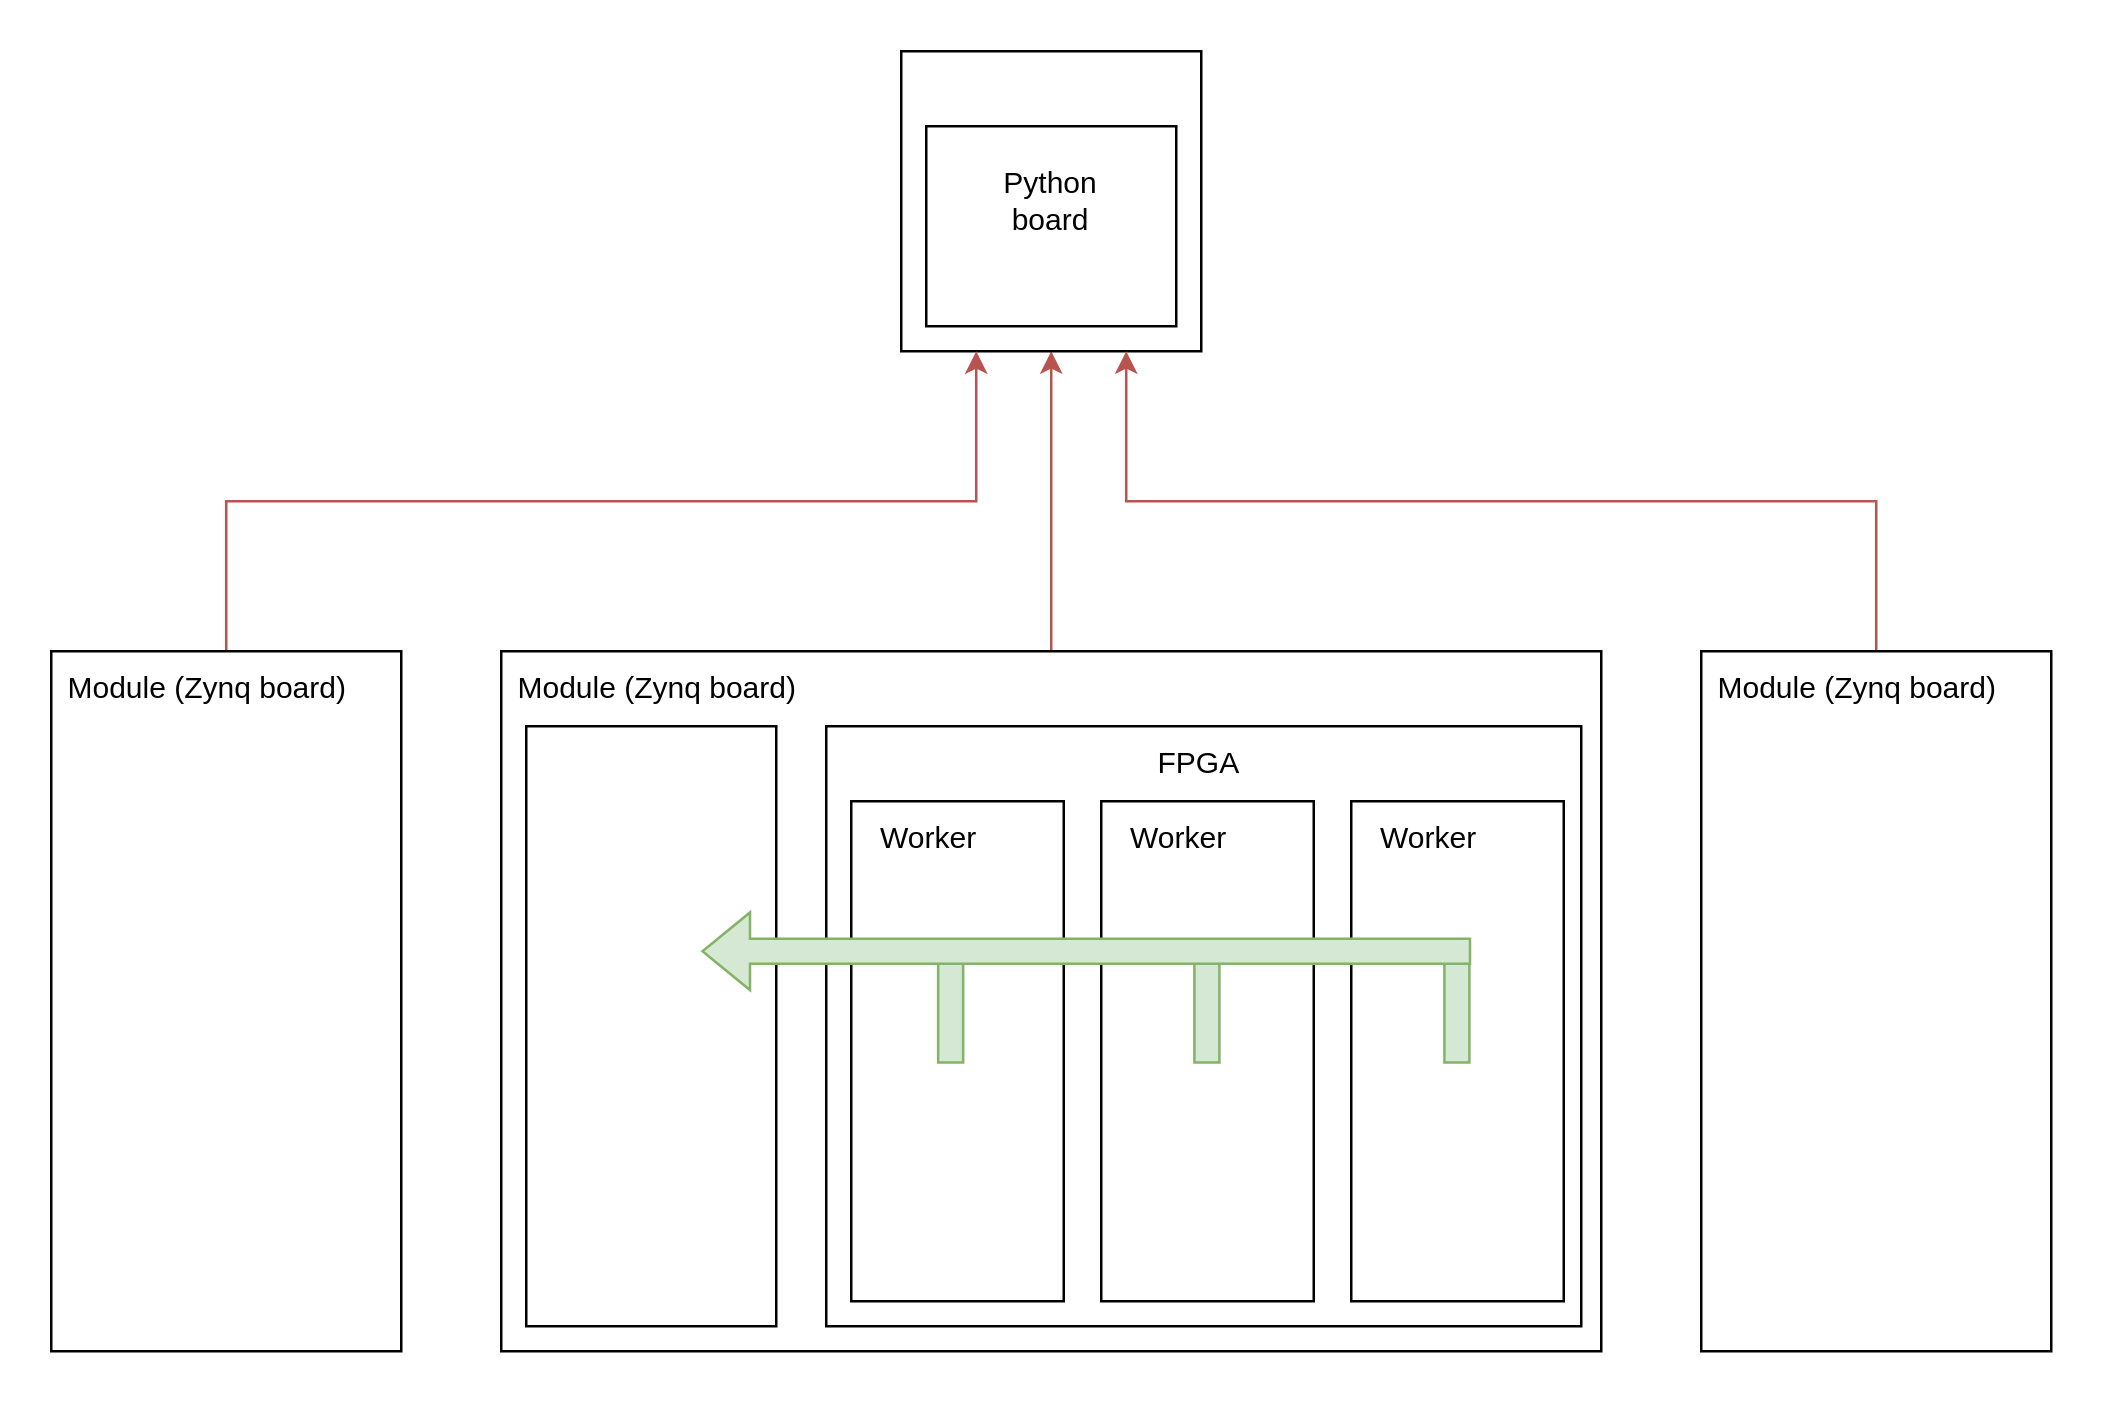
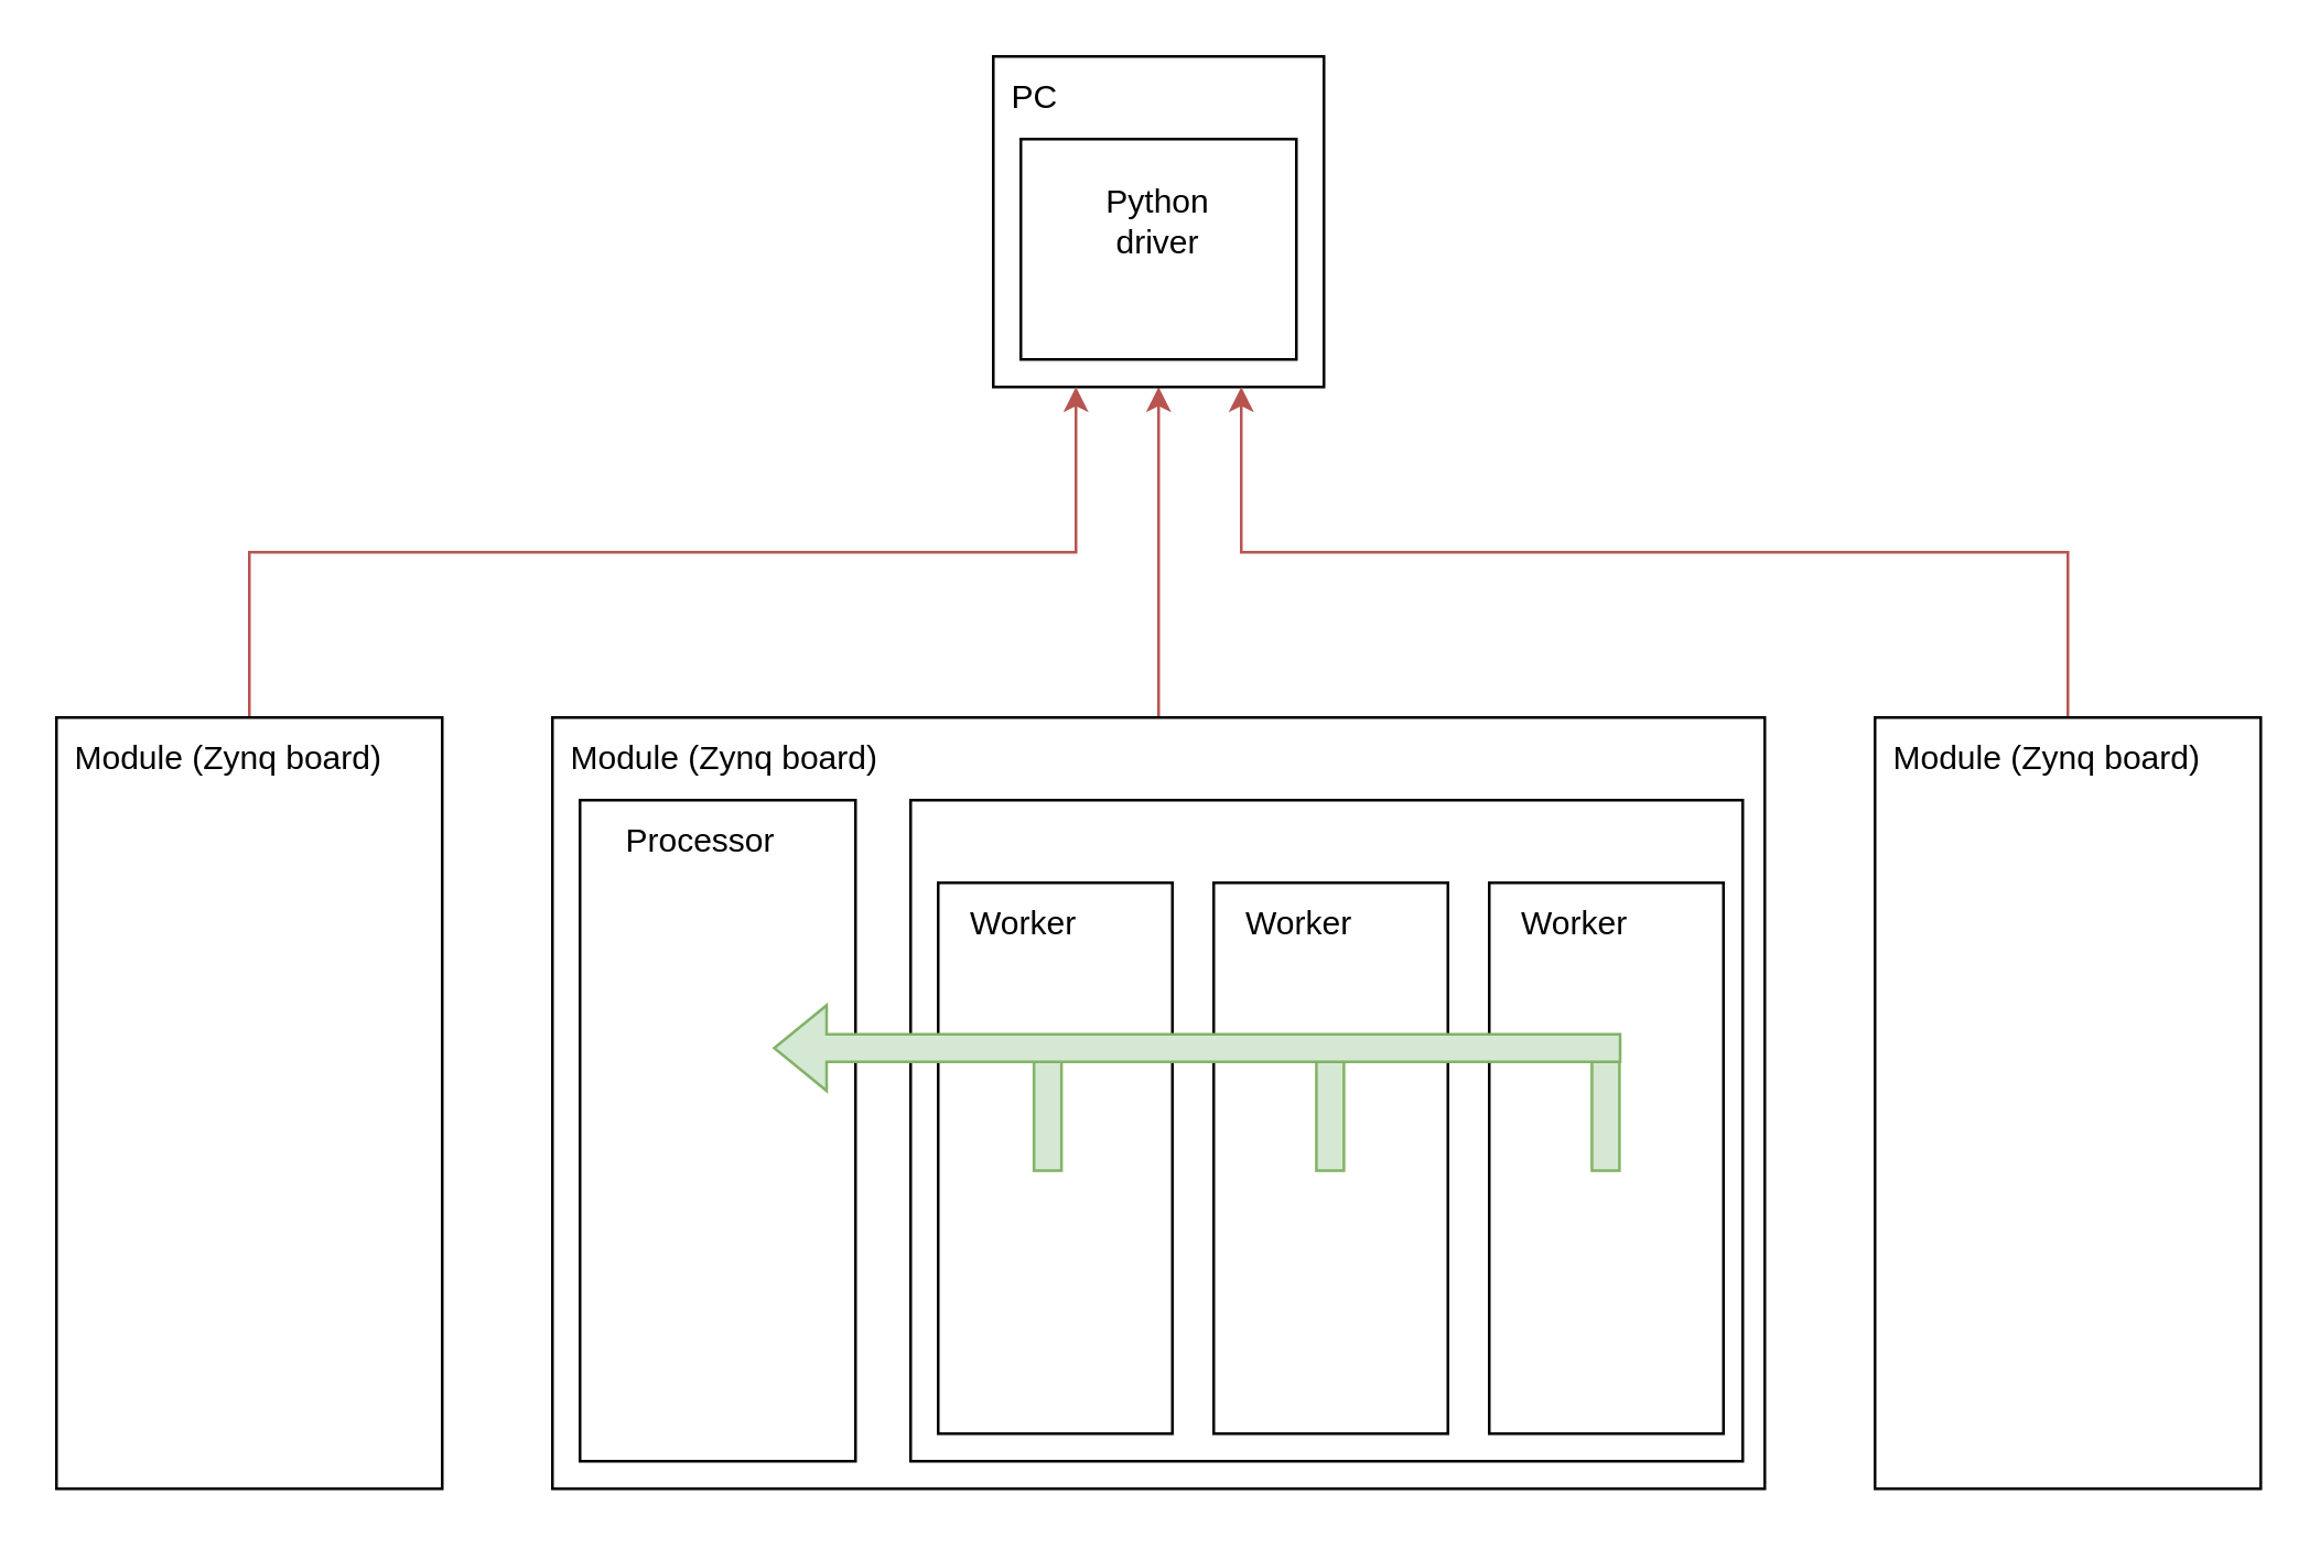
+ <mxCell id="16" value="PC" style="text;html=1;align=left;verticalAlign=middle;whiteSpace=wrap;rounded=0;" vertex="1" parent="1"><mxGeometry x="365" y="20" width="30" height="30" as="geometry" /></mxCell>
- <mxCell id="18" value="&lt;div align=&quot;center&quot;&gt;Python board&lt;/div&gt;" style="text;html=1;align=center;verticalAlign=middle;whiteSpace=wrap;rounded=0;" vertex="1" parent="1"><mxGeometry x="405" y="65" width="30" height="30" as="geometry" /></mxCell>
+ <mxCell id="18" value="&lt;div align=&quot;center&quot;&gt;Python driver&lt;/div&gt;" style="text;html=1;align=center;verticalAlign=middle;whiteSpace=wrap;rounded=0;" vertex="1" parent="1"><mxGeometry x="405" y="65" width="30" height="30" as="geometry" /></mxCell>
+ <mxCell id="8" value="Processor" style="text;html=1;align=left;verticalAlign=middle;whiteSpace=wrap;rounded=0;" vertex="1" parent="1"><mxGeometry x="225" y="290" width="65" height="30" as="geometry" /></mxCell>
- <mxCell id="15" value="FPGA" style="text;html=1;align=left;verticalAlign=middle;whiteSpace=wrap;rounded=0;" vertex="1" parent="1"><mxGeometry x="461" y="290" width="40" height="30" as="geometry" /></mxCell>
